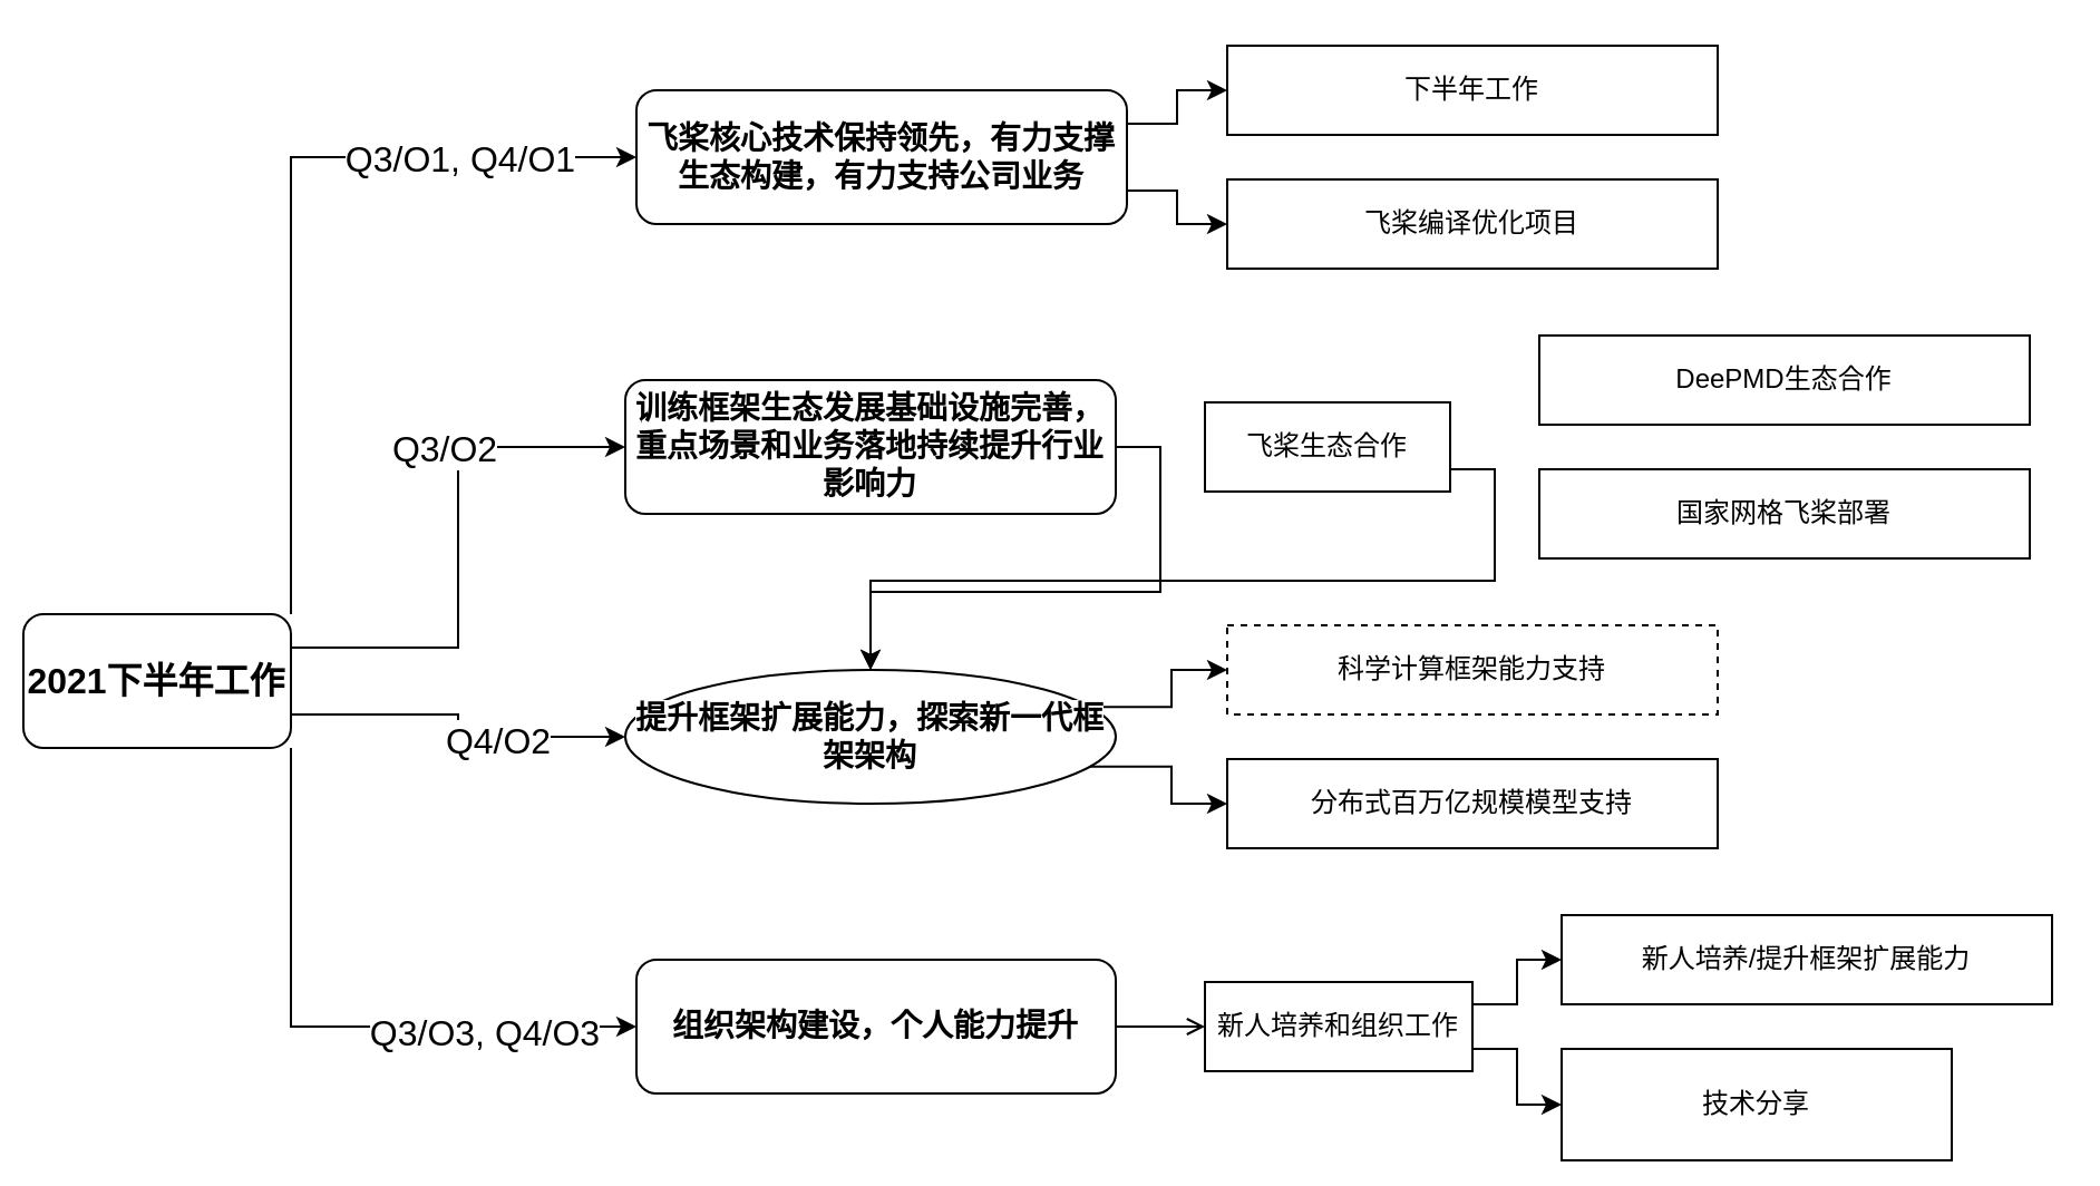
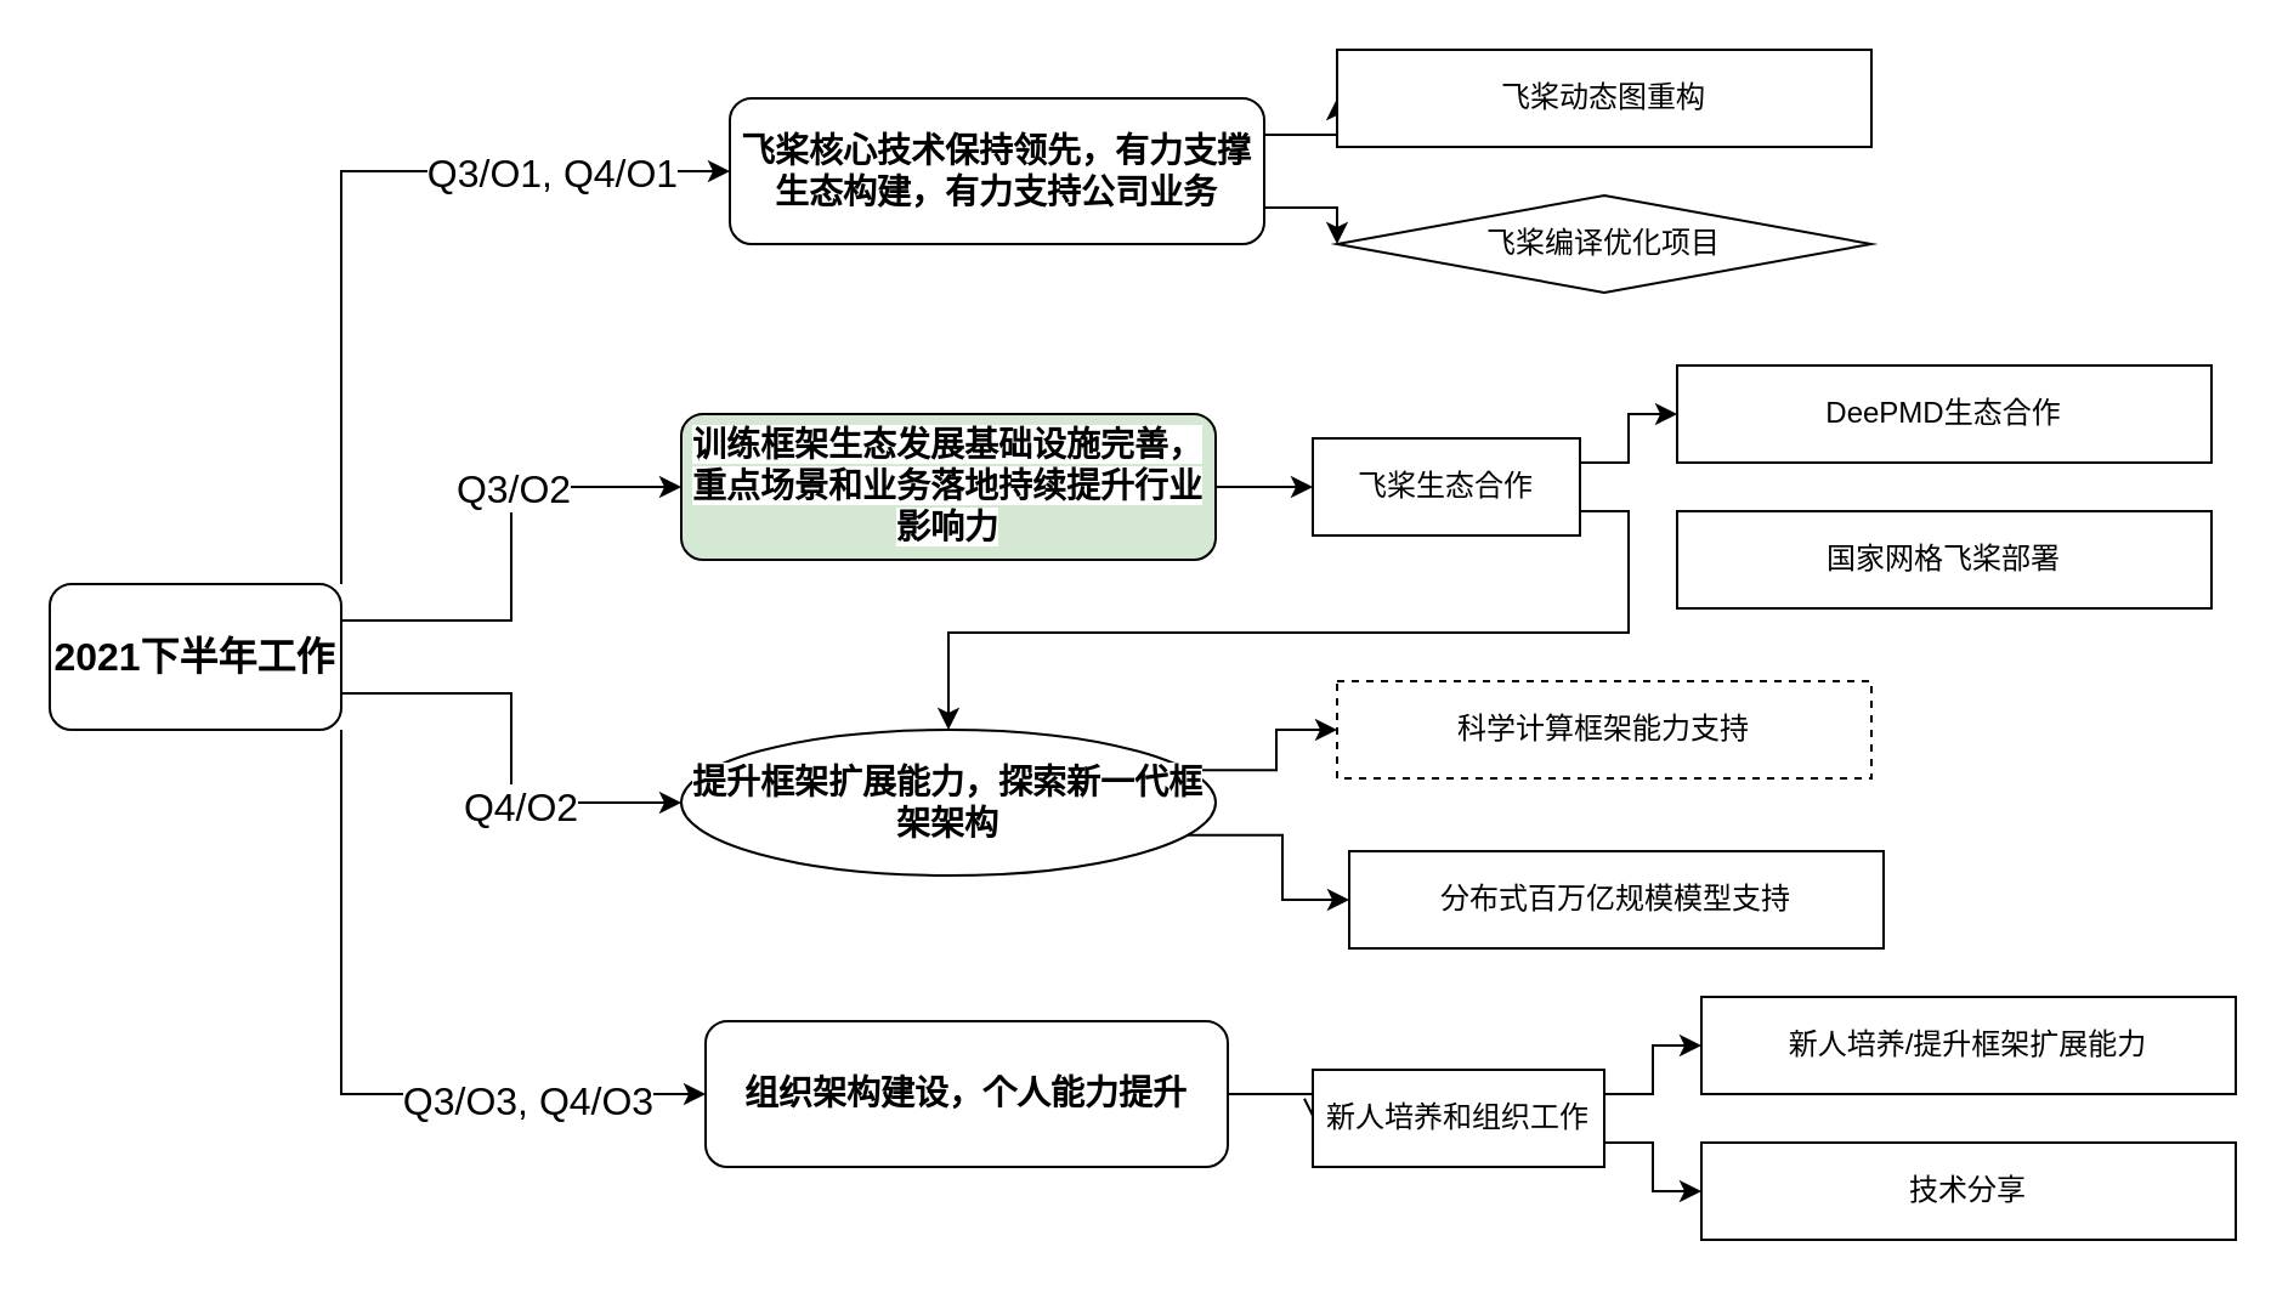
- <mxCell id="24" value="下半年工作" style="rounded=0;whiteSpace=wrap;html=1;fontColor=#000000;" vertex="1" parent="1"><mxGeometry x="550" y="20" width="220" height="40" as="geometry" /></mxCell>
+ <mxCell id="24" value="飞桨动态图重构" style="rounded=0;whiteSpace=wrap;html=1;fontColor=#000000;" vertex="1" parent="1"><mxGeometry x="550" y="20" width="220" height="40" as="geometry" /></mxCell>
- <mxCell id="13" value="&lt;span style=&quot;font-family: , &amp;#34;helvetica neue&amp;#34; , , &amp;#34;pingfang sc&amp;#34; , &amp;#34;microsoft yahei&amp;#34; , &amp;#34;stxihei&amp;#34; , &amp;#34;arial&amp;#34; , &amp;#34;helvetica&amp;#34; , sans-serif ; font-size: 14px ; font-weight: 700 ; background-color: rgb(255 , 255 , 255)&quot;&gt;飞桨核心技术保持领先，有力支撑生态构建，有力支持公司业务&lt;/span&gt;" style="rounded=1;whiteSpace=wrap;html=1;" vertex="1" parent="1"><mxGeometry x="285" y="40" width="220" height="60" as="geometry" /></mxCell>
+ <mxCell id="13" value="&lt;span style=&quot;font-family: , &amp;#34;helvetica neue&amp;#34; , , &amp;#34;pingfang sc&amp;#34; , &amp;#34;microsoft yahei&amp;#34; , &amp;#34;stxihei&amp;#34; , &amp;#34;arial&amp;#34; , &amp;#34;helvetica&amp;#34; , sans-serif ; font-size: 14px ; font-weight: 700 ; background-color: rgb(255 , 255 , 255)&quot;&gt;飞桨核心技术保持领先，有力支撑生态构建，有力支持公司业务&lt;/span&gt;" style="rounded=1;whiteSpace=wrap;html=1;" vertex="1" parent="1"><mxGeometry x="300" y="40" width="220" height="60" as="geometry" /></mxCell>
- <mxCell id="23" value="飞桨编译优化项目" style="rounded=0;whiteSpace=wrap;html=1;fontColor=#000000;" vertex="1" parent="1"><mxGeometry x="550" y="80" width="220" height="40" as="geometry" /></mxCell>
+ <mxCell id="23" value="飞桨编译优化项目" style="rhombus;whiteSpace=wrap;html=1;fontColor=#000000;" vertex="1" parent="1"><mxGeometry x="550" y="80" width="220" height="40" as="geometry" /></mxCell>
+ <mxCell id="30" style="edgeStyle=orthogonalEdgeStyle;rounded=0;orthogonalLoop=1;jettySize=auto;html=1;exitX=1;exitY=0.25;exitDx=0;exitDy=0;entryX=0;entryY=0.5;entryDx=0;entryDy=0;fontSize=16;fontColor=#000000;" edge="1" parent="1" source="32" target="29"><mxGeometry relative="1" as="geometry" /></mxCell>
- <mxCell id="15" value="&lt;span style=&quot;font-size: 14px ; font-weight: 700 ; background-color: rgb(255 , 255 , 255)&quot;&gt;训练框架生态发展基础设施完善，重点场景和业务落地持续提升行业影响力&lt;/span&gt;" style="rounded=1;whiteSpace=wrap;html=1;" vertex="1" parent="1"><mxGeometry x="280" y="170" width="220" height="60" as="geometry" /></mxCell>
+ <mxCell id="15" value="&lt;span style=&quot;font-size: 14px ; font-weight: 700 ; background-color: rgb(255 , 255 , 255)&quot;&gt;训练框架生态发展基础设施完善，重点场景和业务落地持续提升行业影响力&lt;/span&gt;" style="rounded=1;whiteSpace=wrap;html=1;fillColor=#d5e8d4;" vertex="1" parent="1"><mxGeometry x="280" y="170" width="220" height="60" as="geometry" /></mxCell>
- <mxCell id="14" style="edgeStyle=orthogonalEdgeStyle;rounded=0;orthogonalLoop=1;jettySize=auto;html=1;exitX=1;exitY=0.5;exitDx=0;exitDy=0;fontColor=#000000;" edge="1" parent="1" source="15" target="18"><mxGeometry relative="1" as="geometry"><mxPoint x="550" y="170" as="targetPoint" /></mxGeometry></mxCell>
+ <mxCell id="14" style="edgeStyle=orthogonalEdgeStyle;rounded=0;orthogonalLoop=1;jettySize=auto;html=1;exitX=1;exitY=0.5;exitDx=0;exitDy=0;entryX=0;entryY=0.5;entryDx=0;entryDy=0;fontColor=#000000;" edge="1" parent="1" source="15" target="32"><mxGeometry relative="1" as="geometry"><mxPoint x="550" y="170" as="targetPoint" /></mxGeometry></mxCell>
- <mxCell id="10" value="&lt;b&gt;&lt;font style=&quot;font-size: 16px&quot;&gt;2021下半年工作&lt;/font&gt;&lt;/b&gt;" style="rounded=1;whiteSpace=wrap;html=1;" vertex="1" parent="1"><mxGeometry x="10" y="275" width="120" height="60" as="geometry" /></mxCell>
+ <mxCell id="10" value="&lt;b&gt;&lt;font style=&quot;font-size: 16px&quot;&gt;2021下半年工作&lt;/font&gt;&lt;/b&gt;" style="rounded=1;whiteSpace=wrap;html=1;" vertex="1" parent="1"><mxGeometry x="20" y="240" width="120" height="60" as="geometry" /></mxCell>
- <mxCell id="26" value="分布式百万亿规模模型支持" style="rounded=0;whiteSpace=wrap;html=1;fontColor=#000000;" vertex="1" parent="1"><mxGeometry x="550" y="340" width="220" height="40" as="geometry" /></mxCell>
+ <mxCell id="26" value="分布式百万亿规模模型支持" style="rounded=0;whiteSpace=wrap;html=1;fontColor=#000000;" vertex="1" parent="1"><mxGeometry x="555" y="350" width="220" height="40" as="geometry" /></mxCell>
- <mxCell id="22" value="&lt;span style=&quot;font-size: 14px ; font-weight: 700 ; background-color: rgb(255 , 255 , 255)&quot;&gt;组织架构建设，个人能力提升&lt;/span&gt;" style="rounded=1;whiteSpace=wrap;html=1;" vertex="1" parent="1"><mxGeometry x="285" y="430" width="215" height="60" as="geometry" /></mxCell>
+ <mxCell id="22" value="&lt;span style=&quot;font-size: 14px ; font-weight: 700 ; background-color: rgb(255 , 255 , 255)&quot;&gt;组织架构建设，个人能力提升&lt;/span&gt;" style="rounded=1;whiteSpace=wrap;html=1;" vertex="1" parent="1"><mxGeometry x="290" y="420" width="215" height="60" as="geometry" /></mxCell>
- <mxCell id="28" value="技术分享" style="rounded=0;whiteSpace=wrap;html=1;fontColor=#000000;" vertex="1" parent="1"><mxGeometry x="700" y="470" width="175" height="50" as="geometry" /></mxCell>
+ <mxCell id="28" value="技术分享" style="rounded=0;whiteSpace=wrap;html=1;fontColor=#000000;" vertex="1" parent="1"><mxGeometry x="700" y="470" width="220" height="40" as="geometry" /></mxCell>
